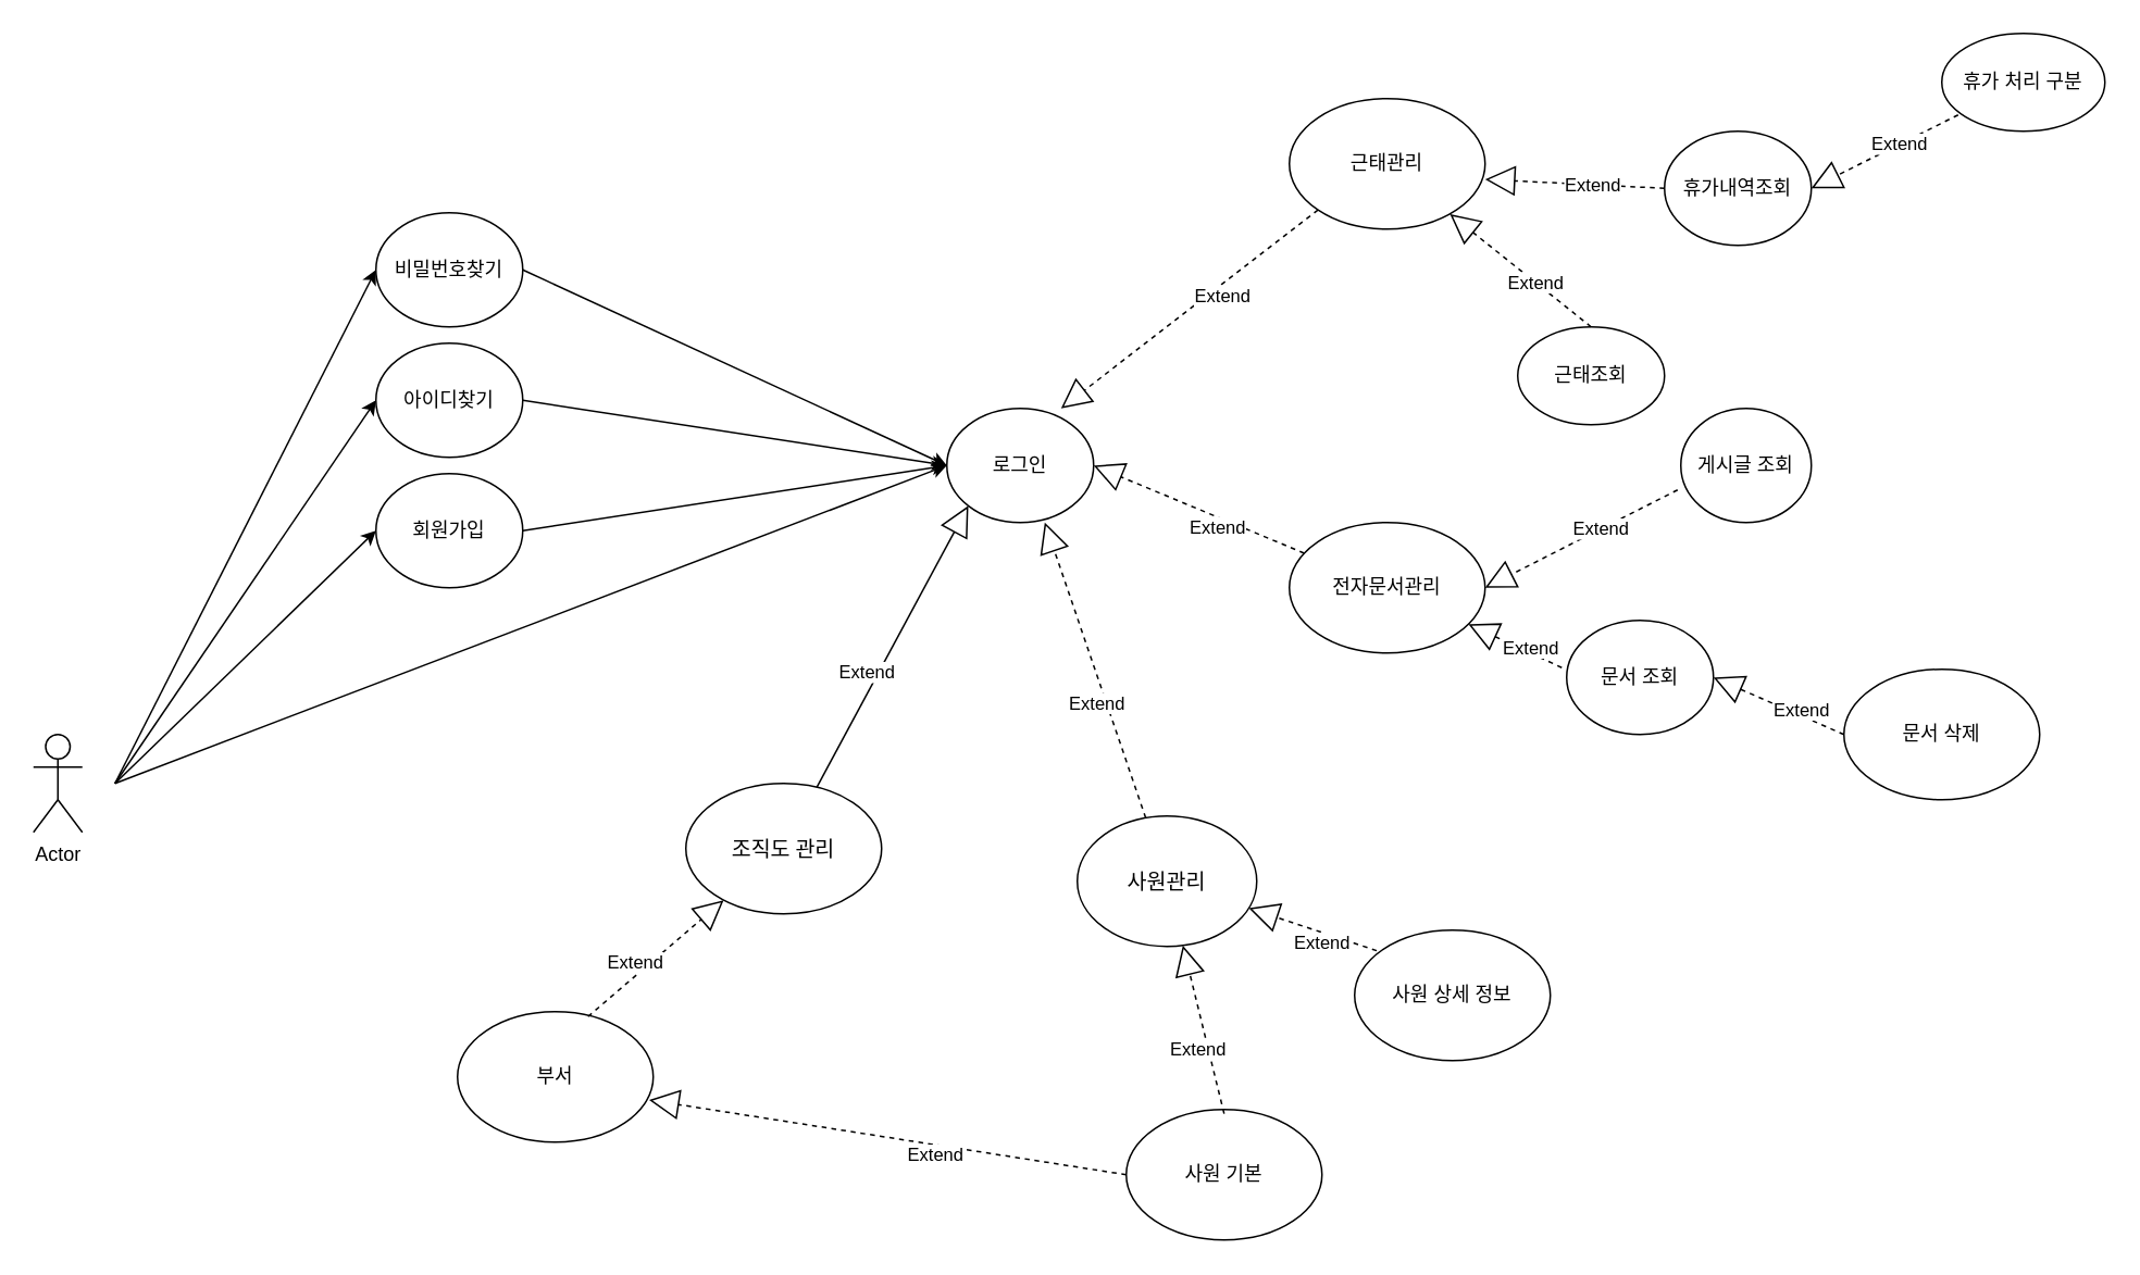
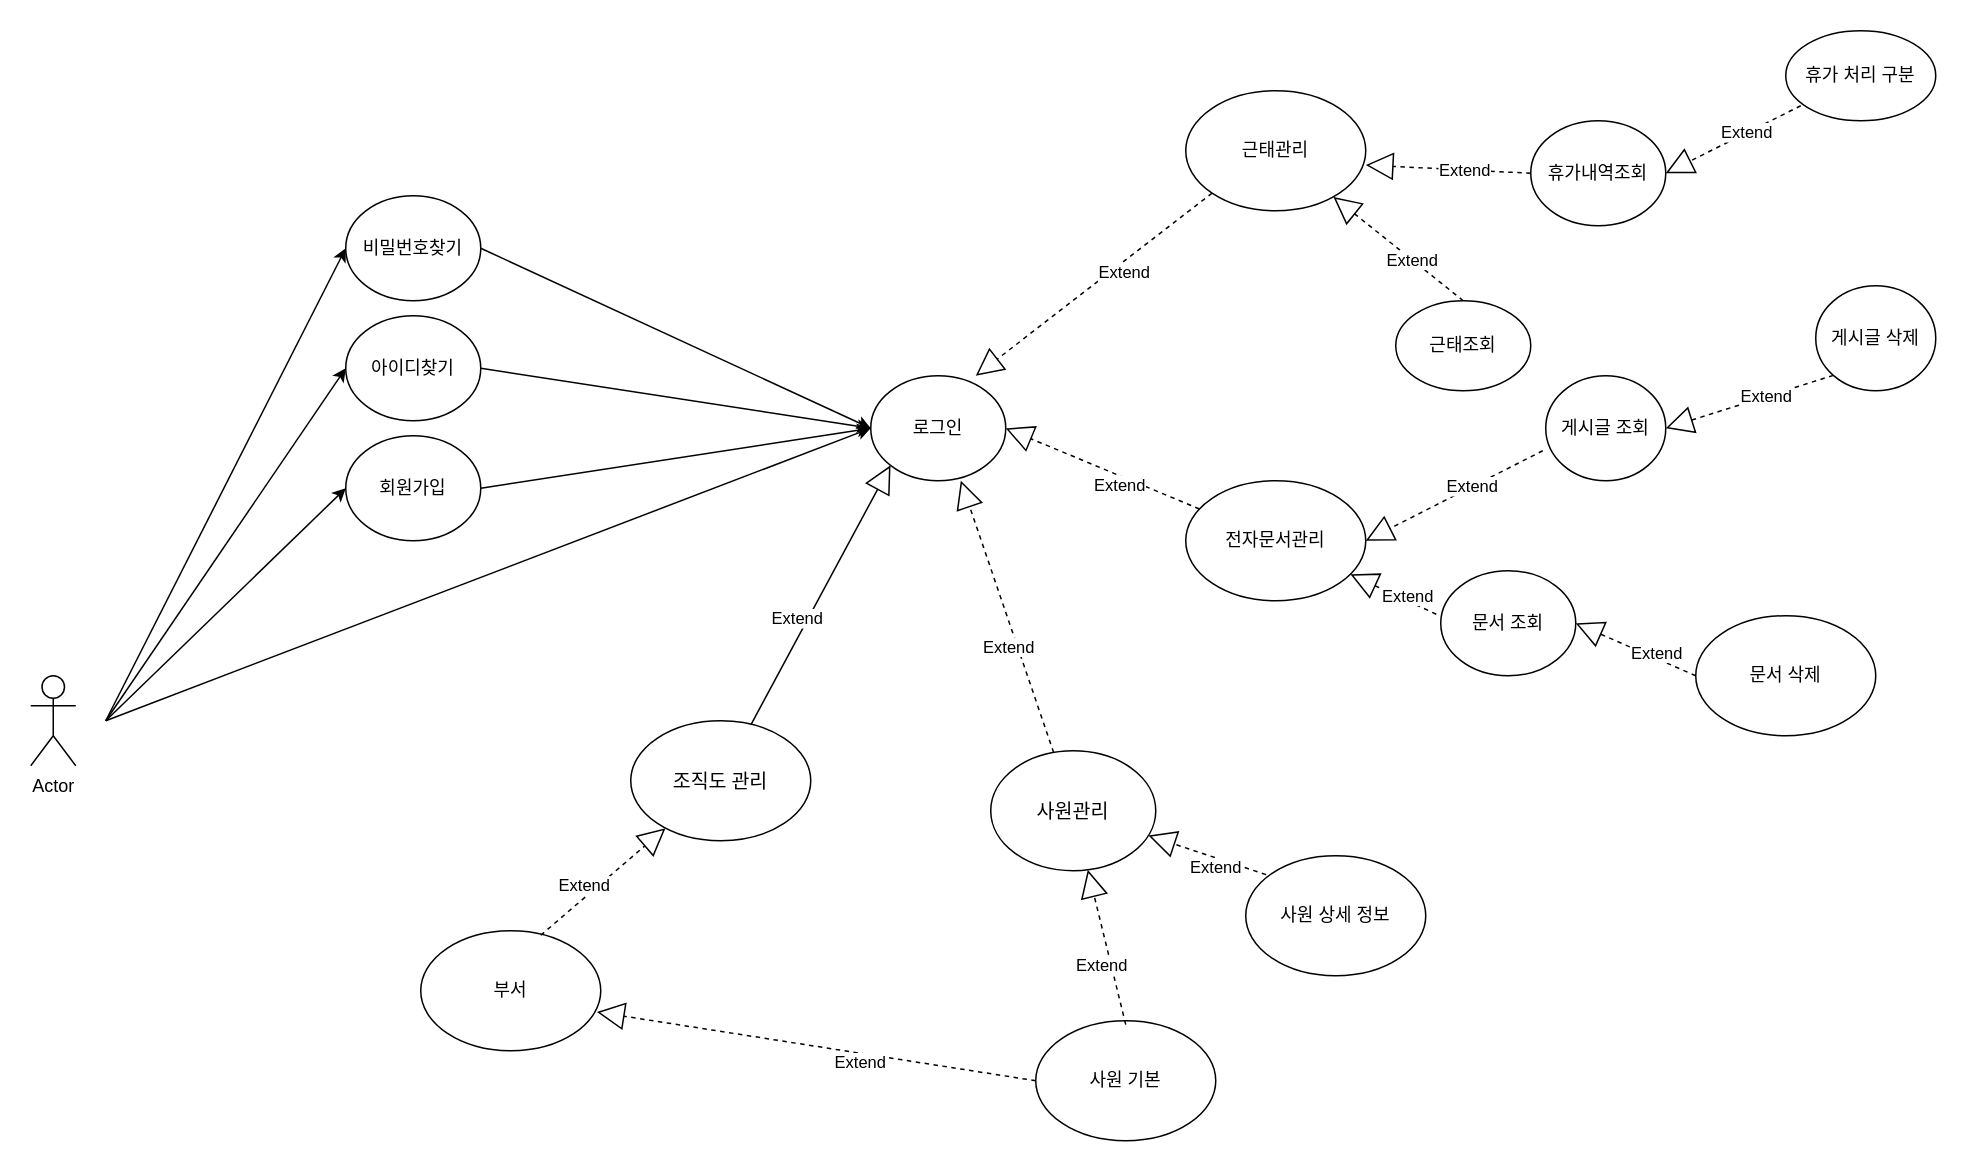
+ <mxCell id="38" value="게시글 삭제" style="ellipse;whiteSpace=wrap;html=1;" parent="1" vertex="1"><mxGeometry x="1210" y="190" width="80" height="70" as="geometry" /></mxCell>
+ <mxCell id="37" value="Extend" style="endArrow=block;endSize=16;endFill=0;html=1;dashed=1;exitX=0;exitY=1;exitDx=0;exitDy=0;entryX=1;entryY=0.5;entryDx=0;entryDy=0;" parent="1" source="38" target="39" edge="1"><mxGeometry x="-0.205" width="160" relative="1" as="geometry"><mxPoint x="1100" y="420" as="sourcePoint" /><mxPoint x="1070" y="320" as="targetPoint" /><mxPoint as="offset" /></mxGeometry></mxCell>
